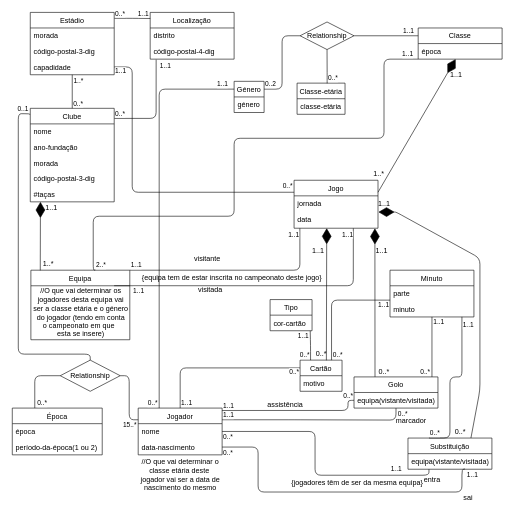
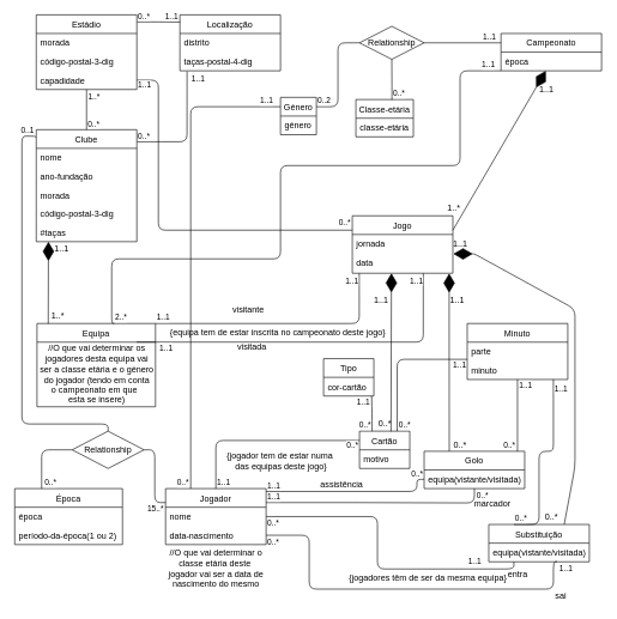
- <mxCell id="86" value="Classe" style="swimlane;fontStyle=0;childLayout=stackLayout;horizontal=1;startSize=26;fillColor=none;horizontalStack=0;resizeParent=1;resizeParentMax=0;resizeLast=0;collapsible=1;marginBottom=0;" parent="1" vertex="1"><mxGeometry x="697" y="46" width="140" height="52" as="geometry" /></mxCell>
+ <mxCell id="86" value="Campeonato" style="swimlane;fontStyle=0;childLayout=stackLayout;horizontal=1;startSize=26;fillColor=none;horizontalStack=0;resizeParent=1;resizeParentMax=0;resizeLast=0;collapsible=1;marginBottom=0;" parent="1" vertex="1"><mxGeometry x="697" y="46" width="140" height="52" as="geometry" /></mxCell>
- <mxCell id="26" value="código-postal-4-dig" style="text;strokeColor=none;fillColor=none;align=left;verticalAlign=top;spacingLeft=4;spacingRight=4;overflow=hidden;rotatable=0;points=[[0,0.5],[1,0.5]];portConstraint=eastwest;" parent="24" vertex="1"><mxGeometry y="52" width="140" height="26" as="geometry" /></mxCell>
+ <mxCell id="26" value="taças-postal-4-dig" style="text;strokeColor=none;fillColor=none;align=left;verticalAlign=top;spacingLeft=4;spacingRight=4;overflow=hidden;rotatable=0;points=[[0,0.5],[1,0.5]];portConstraint=eastwest;" parent="24" vertex="1"><mxGeometry y="52" width="140" height="26" as="geometry" /></mxCell>
+ <mxCell id="124" value="{jogador tem de estar numa&lt;br&gt;&amp;nbsp;das equipas deste jogo}" style="text;html=1;align=center;verticalAlign=middle;resizable=0;points=[];autosize=1;" parent="1" vertex="1"><mxGeometry x="309" y="626" width="160" height="30" as="geometry" /></mxCell>
